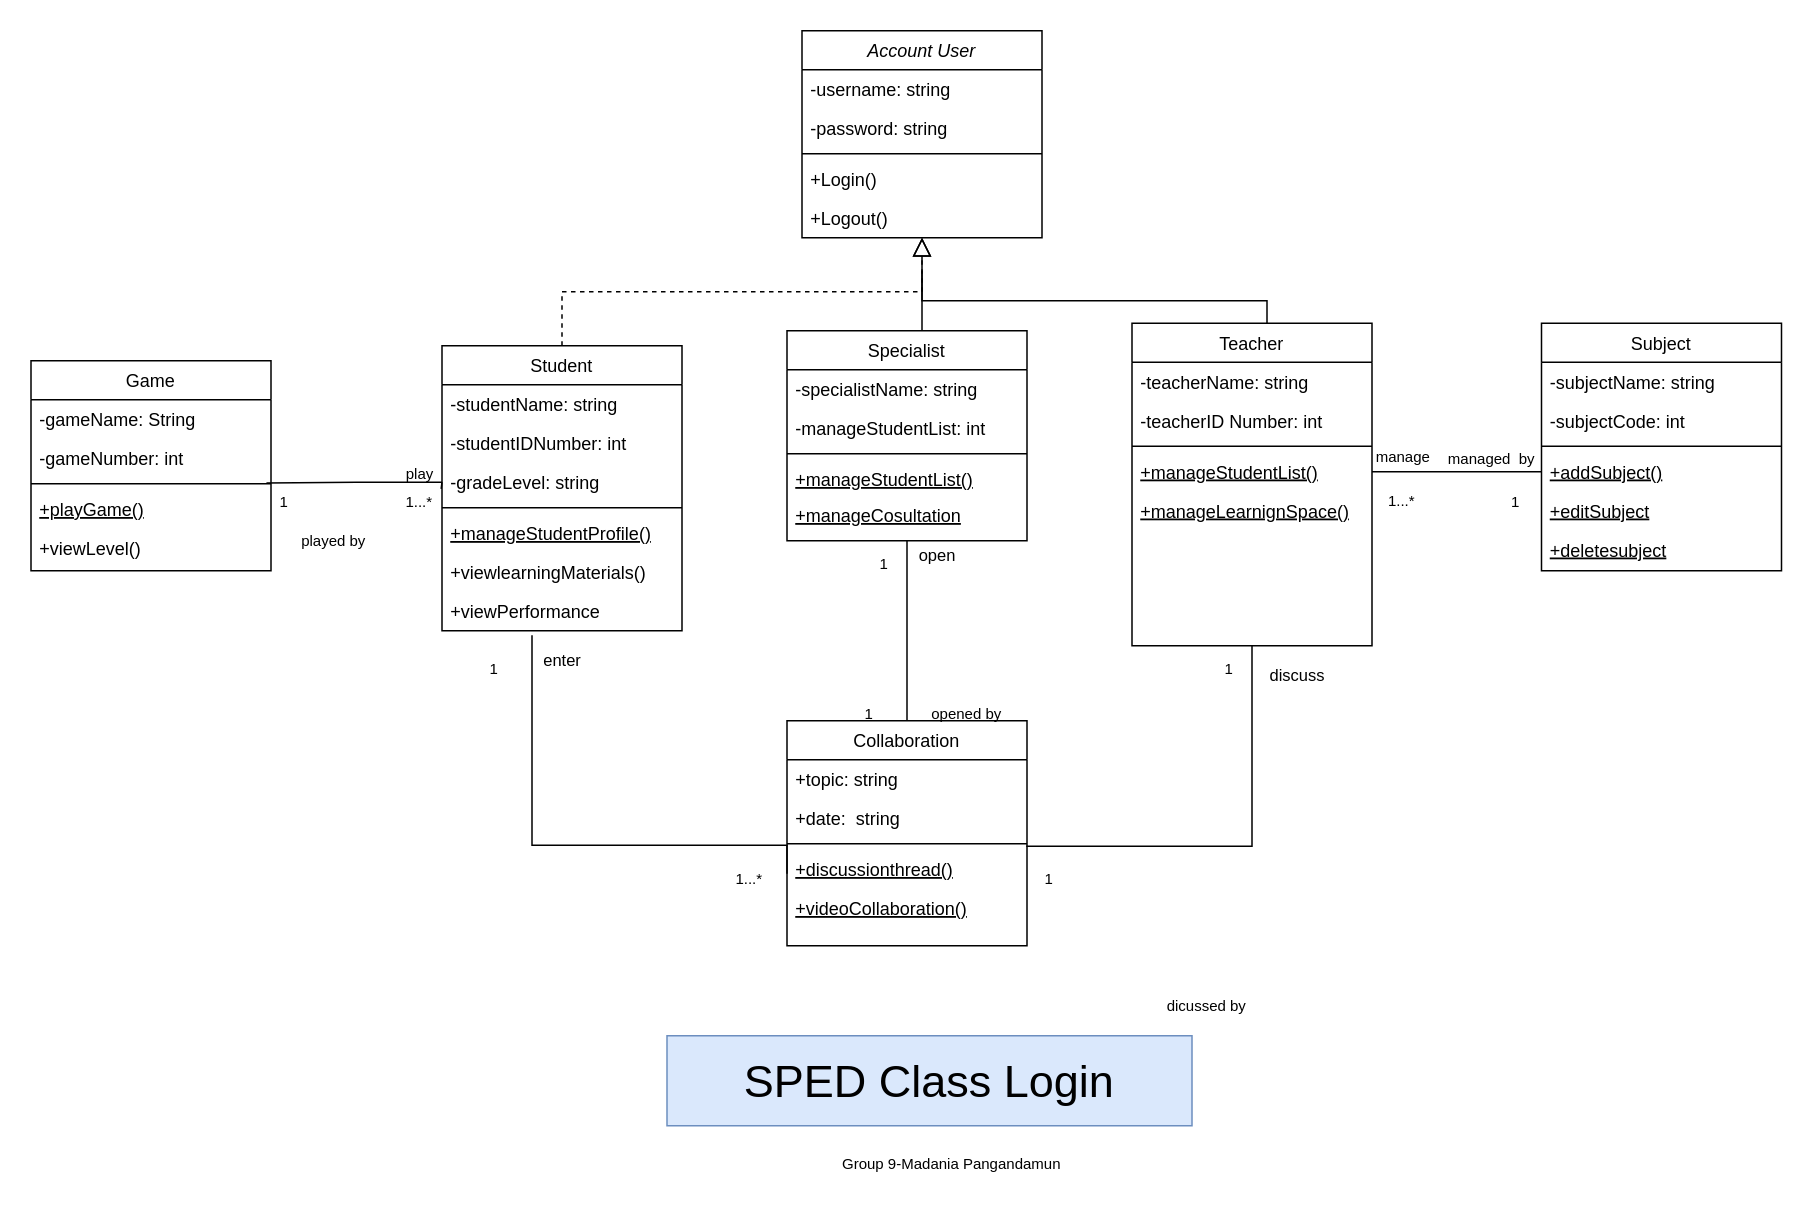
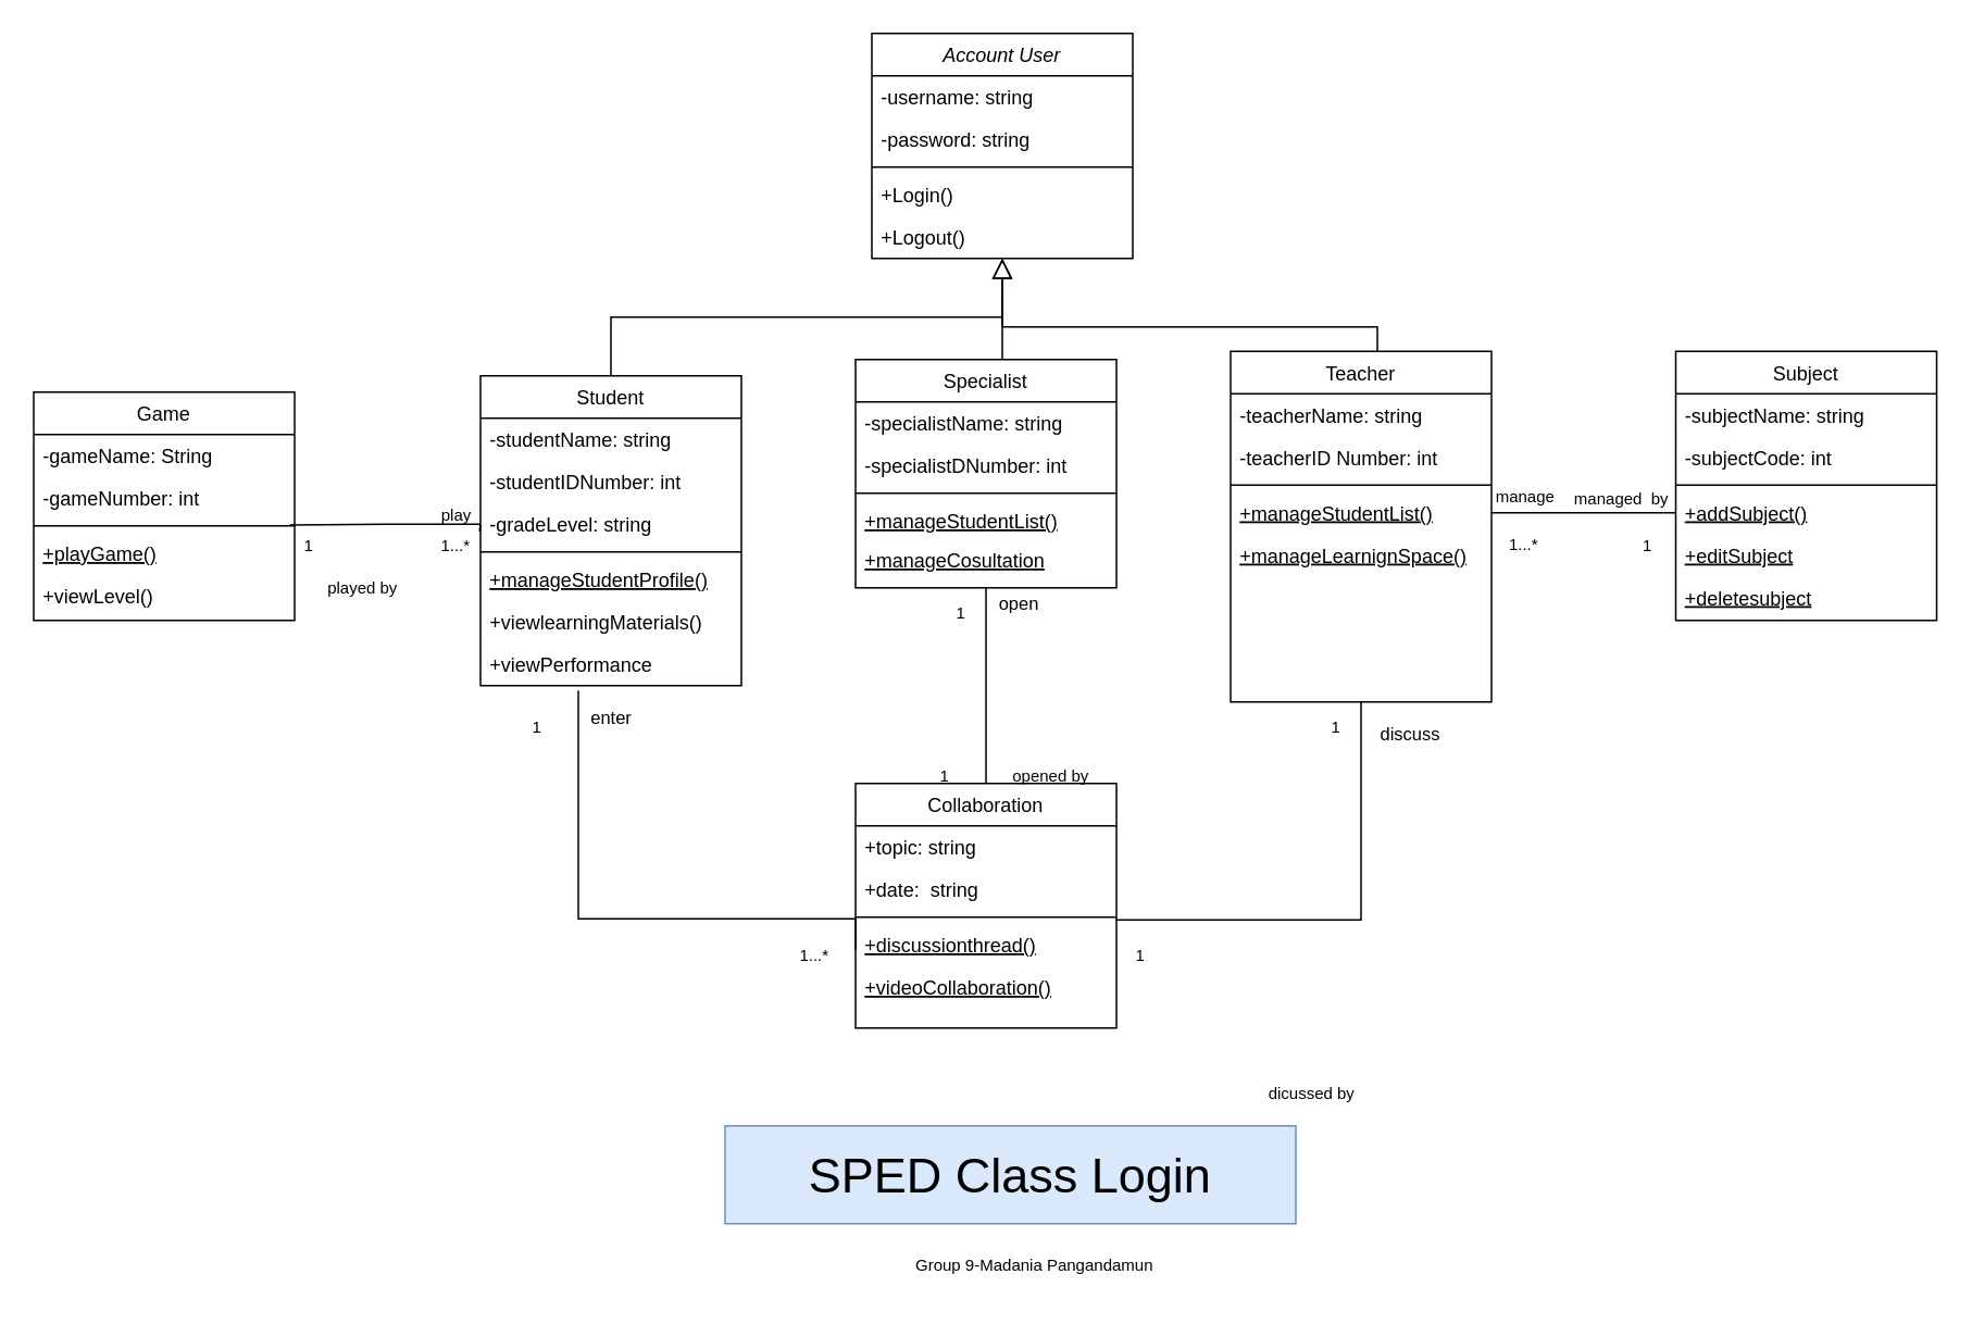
- <mxCell id="16" value="" style="endArrow=block;endSize=10;endFill=0;shadow=0;strokeWidth=1;rounded=0;edgeStyle=elbowEdgeStyle;elbow=vertical;dashed=1;" parent="1" source="8" target="2" edge="1"><mxGeometry width="160" relative="1" as="geometry"><mxPoint x="514" y="103" as="sourcePoint" /><mxPoint x="514" y="103" as="targetPoint" /></mxGeometry></mxCell>
+ <mxCell id="16" value="" style="endArrow=block;endSize=10;endFill=0;shadow=0;strokeWidth=1;rounded=0;edgeStyle=elbowEdgeStyle;elbow=vertical;" parent="1" source="8" target="2" edge="1"><mxGeometry width="160" relative="1" as="geometry"><mxPoint x="514" y="103" as="sourcePoint" /><mxPoint x="514" y="103" as="targetPoint" /></mxGeometry></mxCell>
- <mxCell id="22" value="-manageStudentList: int" style="text;align=left;verticalAlign=top;spacingLeft=4;spacingRight=4;overflow=hidden;rotatable=0;points=[[0,0.5],[1,0.5]];portConstraint=eastwest;rounded=0;shadow=0;html=0;" parent="20" vertex="1"><mxGeometry y="52" width="160" height="26" as="geometry" /></mxCell>
+ <mxCell id="22" value="-specialistDNumber: int" style="text;align=left;verticalAlign=top;spacingLeft=4;spacingRight=4;overflow=hidden;rotatable=0;points=[[0,0.5],[1,0.5]];portConstraint=eastwest;rounded=0;shadow=0;html=0;" parent="20" vertex="1"><mxGeometry y="52" width="160" height="26" as="geometry" /></mxCell>
